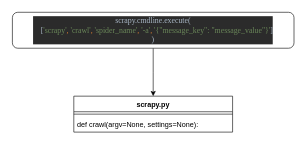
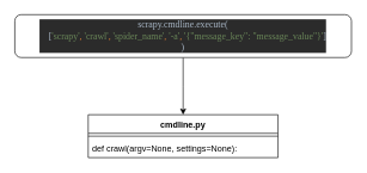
- <mxCell id="4" value="scrapy.py" style="swimlane;fontStyle=1;align=center;verticalAlign=top;childLayout=stackLayout;horizontal=1;startSize=26;horizontalStack=0;resizeParent=1;resizeParentMax=0;resizeLast=0;collapsible=1;marginBottom=0;" vertex="1" parent="1"><mxGeometry x="122.5" y="160" width="265" height="60" as="geometry" /></mxCell>
+ <mxCell id="4" value="cmdline.py" style="swimlane;fontStyle=1;align=center;verticalAlign=top;childLayout=stackLayout;horizontal=1;startSize=26;horizontalStack=0;resizeParent=1;resizeParentMax=0;resizeLast=0;collapsible=1;marginBottom=0;" vertex="1" parent="1"><mxGeometry x="122.5" y="160" width="265" height="60" as="geometry" /></mxCell>
